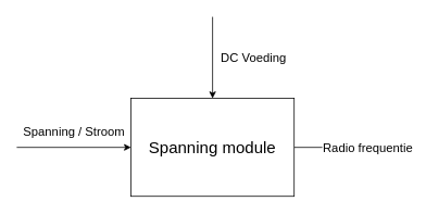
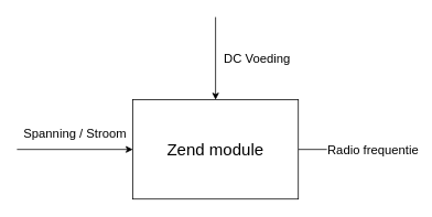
- <mxCell id="3" value="Spanning module" style="rounded=0;whiteSpace=wrap;html=1;fontSize=20;" parent="1" vertex="1"><mxGeometry x="160" y="120" width="200" height="120" as="geometry" /></mxCell>
+ <mxCell id="3" value="Zend module" style="rounded=0;whiteSpace=wrap;html=1;fontSize=20;" parent="1" vertex="1"><mxGeometry x="160" y="120" width="200" height="120" as="geometry" /></mxCell>
